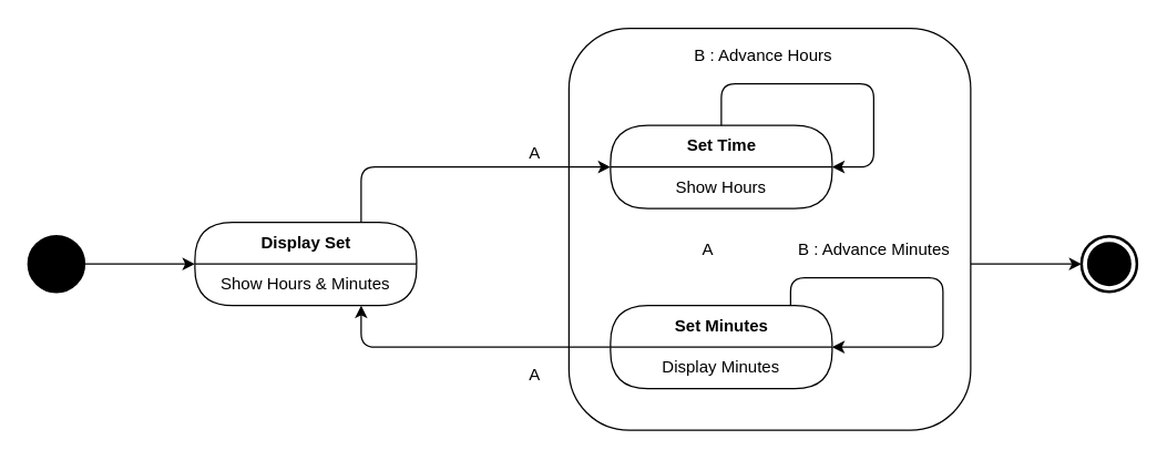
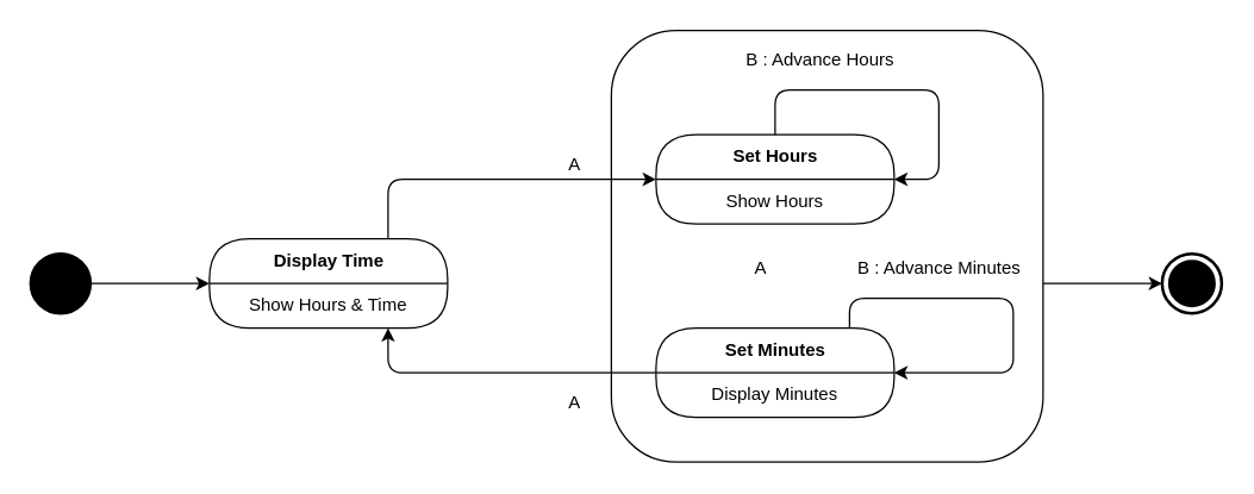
- <mxCell id="18" value="Set Time" style="swimlane;html=1;fontStyle=1;align=center;verticalAlign=middle;childLayout=stackLayout;horizontal=1;startSize=30;horizontalStack=0;resizeParent=0;resizeLast=1;container=0;collapsible=0;rounded=1;arcSize=30;swimlaneFillColor=#FFFFFF;dropTarget=0;" vertex="1" parent="1"><mxGeometry x="440" y="90" width="160" height="60" as="geometry" /></mxCell>
+ <mxCell id="18" value="Set Hours" style="swimlane;html=1;fontStyle=1;align=center;verticalAlign=middle;childLayout=stackLayout;horizontal=1;startSize=30;horizontalStack=0;resizeParent=0;resizeLast=1;container=0;collapsible=0;rounded=1;arcSize=30;swimlaneFillColor=#FFFFFF;dropTarget=0;" vertex="1" parent="1"><mxGeometry x="440" y="90" width="160" height="60" as="geometry" /></mxCell>
- <mxCell id="16" value="Display Set" style="swimlane;html=1;fontStyle=1;align=center;verticalAlign=middle;childLayout=stackLayout;horizontal=1;startSize=30;horizontalStack=0;resizeParent=0;resizeLast=1;container=0;collapsible=0;rounded=1;arcSize=30;swimlaneFillColor=#FFFFFF;dropTarget=0;" vertex="1" parent="1"><mxGeometry x="140" y="160" width="160" height="60" as="geometry" /></mxCell>
+ <mxCell id="16" value="Display Time" style="swimlane;html=1;fontStyle=1;align=center;verticalAlign=middle;childLayout=stackLayout;horizontal=1;startSize=30;horizontalStack=0;resizeParent=0;resizeLast=1;container=0;collapsible=0;rounded=1;arcSize=30;swimlaneFillColor=#FFFFFF;dropTarget=0;" vertex="1" parent="1"><mxGeometry x="140" y="160" width="160" height="60" as="geometry" /></mxCell>
- <mxCell id="17" value="Show Hours &amp;amp; Minutes" style="text;html=1;strokeColor=none;fillColor=none;align=center;verticalAlign=middle;spacingLeft=4;spacingRight=4;whiteSpace=wrap;overflow=hidden;rotatable=0;fontColor=#000000;" vertex="1" parent="16"><mxGeometry y="30" width="160" height="30" as="geometry" /></mxCell>
+ <mxCell id="17" value="Show Hours &amp;amp; Time" style="text;html=1;strokeColor=none;fillColor=none;align=center;verticalAlign=middle;spacingLeft=4;spacingRight=4;whiteSpace=wrap;overflow=hidden;rotatable=0;fontColor=#000000;" vertex="1" parent="16"><mxGeometry y="30" width="160" height="30" as="geometry" /></mxCell>
